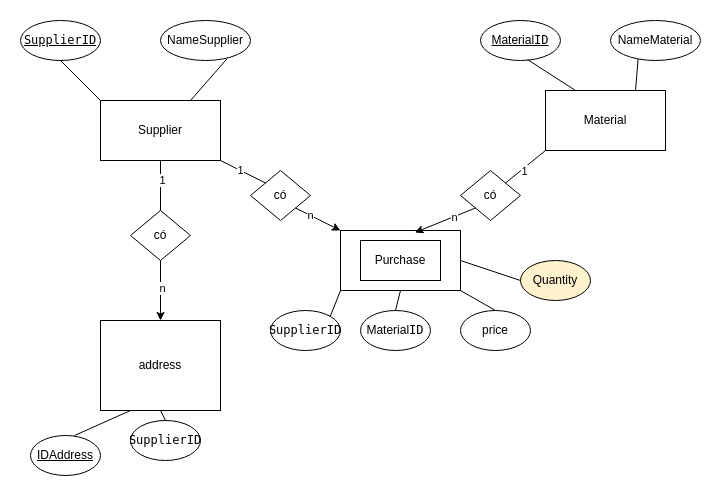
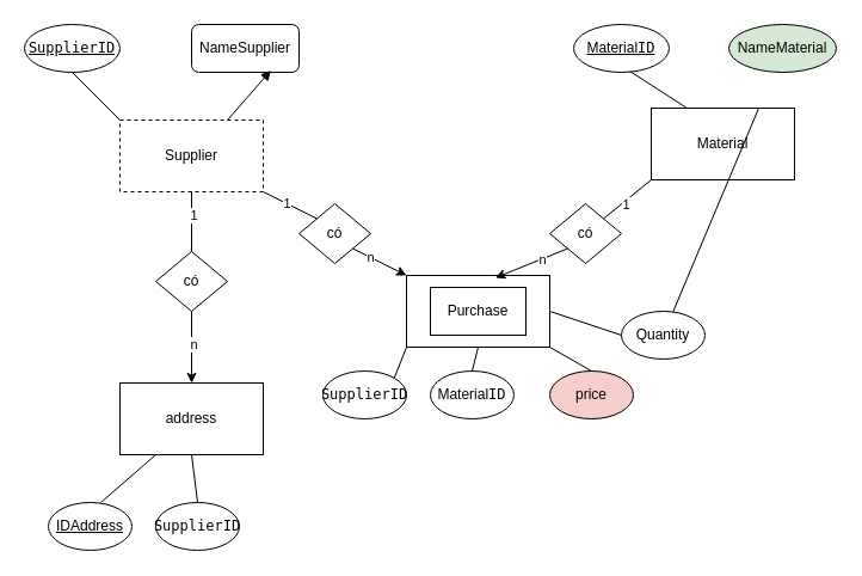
- <mxCell id="6" value="NameSupplier" style="ellipse;whiteSpace=wrap;html=1;" vertex="1" parent="1"><mxGeometry x="160" y="20" width="90" height="40" as="geometry" /></mxCell>
+ <mxCell id="6" value="NameSupplier" style="whiteSpace=wrap;html=1;rounded=1;" vertex="1" parent="1"><mxGeometry x="160" y="20" width="90" height="40" as="geometry" /></mxCell>
- <mxCell id="10" value="NameMaterial" style="ellipse;whiteSpace=wrap;html=1;" vertex="1" parent="1"><mxGeometry x="610" y="20" width="90" height="40" as="geometry" /></mxCell>
+ <mxCell id="10" value="NameMaterial" style="ellipse;whiteSpace=wrap;html=1;fillColor=#d5e8d4;" vertex="1" parent="1"><mxGeometry x="610" y="20" width="90" height="40" as="geometry" /></mxCell>
- <mxCell id="12" value="" style="endArrow=none;html=1;rounded=0;entryX=0.738;entryY=0.96;entryDx=0;entryDy=0;entryPerimeter=0;exitX=0.75;exitY=0;exitDx=0;exitDy=0;" edge="1" parent="1" source="2" target="6"><mxGeometry width="50" height="50" relative="1" as="geometry"><mxPoint x="370" y="220" as="sourcePoint" /><mxPoint x="420" y="170" as="targetPoint" /></mxGeometry></mxCell>
+ <mxCell id="12" value="" style="endArrow=block;html=1;rounded=0;entryX=0.738;entryY=0.96;entryDx=0;entryDy=0;entryPerimeter=0;exitX=0.75;exitY=0;exitDx=0;exitDy=0;" edge="1" parent="1" source="2" target="6"><mxGeometry width="50" height="50" relative="1" as="geometry"><mxPoint x="370" y="220" as="sourcePoint" /><mxPoint x="420" y="170" as="targetPoint" /></mxGeometry></mxCell>
- <mxCell id="14" value="" style="endArrow=none;html=1;rounded=0;entryX=0.307;entryY=0.96;entryDx=0;entryDy=0;entryPerimeter=0;exitX=0.75;exitY=0;exitDx=0;exitDy=0;" edge="1" parent="1" source="4" target="10"><mxGeometry width="50" height="50" relative="1" as="geometry"><mxPoint x="370" y="220" as="sourcePoint" /><mxPoint x="420" y="170" as="targetPoint" /></mxGeometry></mxCell>
+ <mxCell id="14" value="" style="endArrow=none;html=1;rounded=0;exitX=0.75;exitY=0;exitDx=0;exitDy=0;" edge="1" parent="1" source="4" target="40"><mxGeometry width="50" height="50" relative="1" as="geometry"><mxPoint x="370" y="220" as="sourcePoint" /><mxPoint x="420" y="170" as="targetPoint" /></mxGeometry></mxCell>
- <mxCell id="2" value="Supplier" style="rounded=0;whiteSpace=wrap;html=1;" vertex="1" parent="1"><mxGeometry x="100" y="100" width="120" height="60" as="geometry" /></mxCell>
+ <mxCell id="2" value="Supplier" style="rounded=0;whiteSpace=wrap;html=1;dashed=1;" vertex="1" parent="1"><mxGeometry x="100" y="100" width="120" height="60" as="geometry" /></mxCell>
- <mxCell id="40" value="Quantity" style="ellipse;whiteSpace=wrap;html=1;fillColor=#fff2cc;" vertex="1" parent="1"><mxGeometry x="520" y="260" width="70" height="40" as="geometry" /></mxCell>
+ <mxCell id="40" value="Quantity" style="ellipse;whiteSpace=wrap;html=1;" vertex="1" parent="1"><mxGeometry x="520" y="260" width="70" height="40" as="geometry" /></mxCell>
- <mxCell id="33" value="price" style="ellipse;whiteSpace=wrap;html=1;" vertex="1" parent="1"><mxGeometry x="460" y="310" width="70" height="40" as="geometry" /></mxCell>
+ <mxCell id="33" value="price" style="ellipse;whiteSpace=wrap;html=1;fillColor=#f8cecc;" vertex="1" parent="1"><mxGeometry x="460" y="310" width="70" height="40" as="geometry" /></mxCell>
- <mxCell id="8" value="address" style="rounded=0;whiteSpace=wrap;html=1;" vertex="1" parent="1"><mxGeometry x="100" y="320" width="120" height="90" as="geometry" /></mxCell>
+ <mxCell id="8" value="address" style="rounded=0;whiteSpace=wrap;html=1;" vertex="1" parent="1"><mxGeometry x="100" y="320" width="120" height="60" as="geometry" /></mxCell>
- <mxCell id="30" value="&lt;u&gt;IDAddress&lt;/u&gt;" style="ellipse;whiteSpace=wrap;html=1;" vertex="1" parent="1"><mxGeometry x="30" y="435" width="70" height="40" as="geometry" /></mxCell>
+ <mxCell id="30" value="&lt;u&gt;IDAddress&lt;/u&gt;" style="ellipse;whiteSpace=wrap;html=1;" vertex="1" parent="1"><mxGeometry x="40" y="420" width="70" height="40" as="geometry" /></mxCell>
